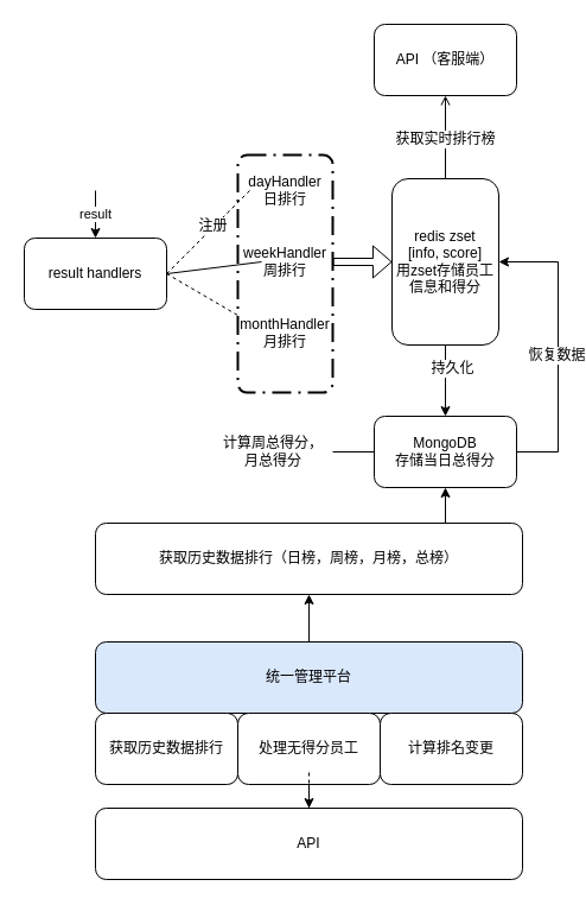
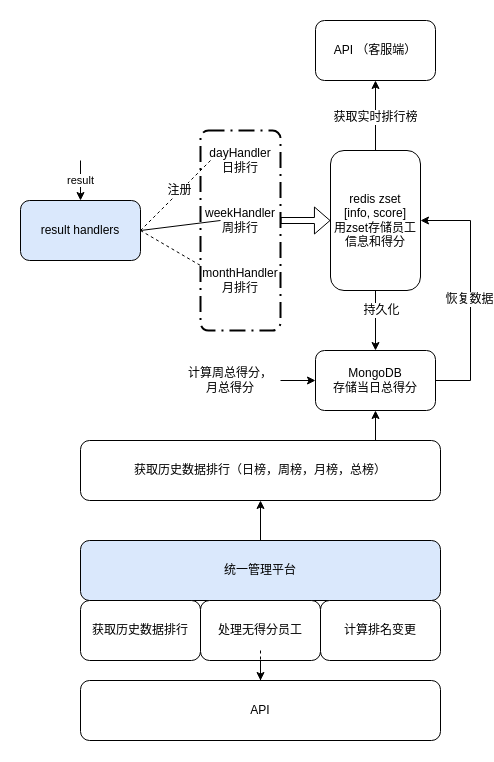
- <mxCell id="13" value="" style="edgeStyle=orthogonalEdgeStyle;rounded=0;orthogonalLoop=1;jettySize=auto;html=1;endArrow=open;" edge="1" parent="1" source="15" target="22"><mxGeometry relative="1" as="geometry" /></mxCell>
+ <mxCell id="13" value="" style="edgeStyle=orthogonalEdgeStyle;rounded=0;orthogonalLoop=1;jettySize=auto;html=1;" edge="1" parent="1" source="15" target="22"><mxGeometry relative="1" as="geometry" /></mxCell>
- <mxCell id="2" value="result handlers" style="rounded=1;whiteSpace=wrap;html=1;" vertex="1" parent="1"><mxGeometry x="20" y="200" width="120" height="60" as="geometry" /></mxCell>
+ <mxCell id="2" value="result handlers" style="rounded=1;whiteSpace=wrap;html=1;fillColor=#dae8fc;" vertex="1" parent="1"><mxGeometry x="20" y="200" width="120" height="60" as="geometry" /></mxCell>
- <mxCell id="23" value="" style="edgeStyle=orthogonalEdgeStyle;rounded=0;orthogonalLoop=1;jettySize=auto;html=1;endArrow=none;" edge="1" parent="1" source="24" target="21"><mxGeometry relative="1" as="geometry" /></mxCell>
+ <mxCell id="23" value="" style="edgeStyle=orthogonalEdgeStyle;rounded=0;orthogonalLoop=1;jettySize=auto;html=1;" edge="1" parent="1" source="24" target="21"><mxGeometry relative="1" as="geometry" /></mxCell>
